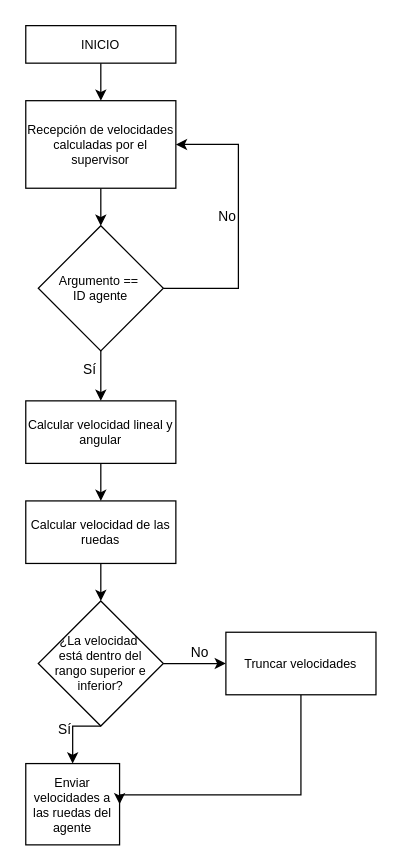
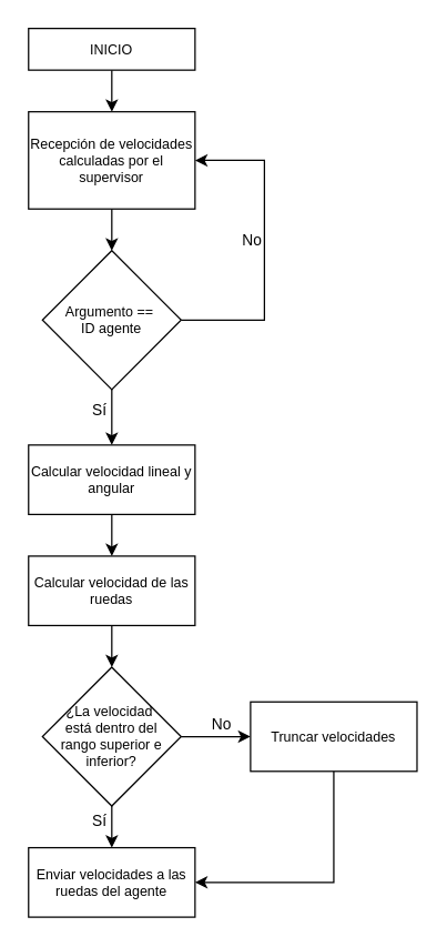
- <mxCell id="15" value="Enviar velocidades a las ruedas del agente" style="rounded=0;whiteSpace=wrap;html=1;fontSize=10;" parent="1" vertex="1"><mxGeometry x="20" y="610" width="75" height="65" as="geometry" /></mxCell>
+ <mxCell id="15" value="Enviar velocidades a las ruedas del agente" style="rounded=0;whiteSpace=wrap;html=1;fontSize=10;" parent="1" vertex="1"><mxGeometry x="20" y="610" width="120" height="50" as="geometry" /></mxCell>
